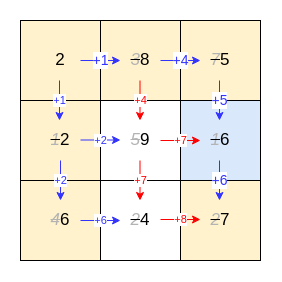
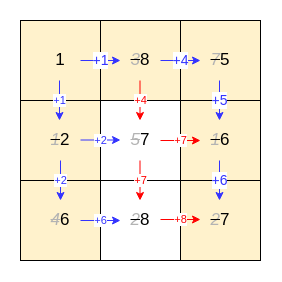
- <mxCell id="2" value="2" style="whiteSpace=wrap;html=1;aspect=fixed;fontSize=17;fillColor=#fff2cc;strokeColor=#000000;" vertex="1" parent="1"><mxGeometry x="20" y="20" width="80" height="80" as="geometry" /></mxCell>
+ <mxCell id="2" value="1" style="whiteSpace=wrap;html=1;aspect=fixed;fontSize=17;fillColor=#fff2cc;strokeColor=#000000;" vertex="1" parent="1"><mxGeometry x="20" y="20" width="80" height="80" as="geometry" /></mxCell>
- <mxCell id="6" value="&lt;font color=&quot;#b3b3b3&quot;&gt;&lt;i&gt;&lt;strike&gt;5&lt;/strike&gt;&lt;/i&gt;&lt;/font&gt;9" style="whiteSpace=wrap;html=1;aspect=fixed;fontSize=17;" vertex="1" parent="1"><mxGeometry x="100" y="100" width="80" height="80" as="geometry" /></mxCell>
+ <mxCell id="6" value="&lt;font color=&quot;#b3b3b3&quot;&gt;&lt;i&gt;&lt;strike&gt;5&lt;/strike&gt;&lt;/i&gt;&lt;/font&gt;7" style="whiteSpace=wrap;html=1;aspect=fixed;fontSize=17;" vertex="1" parent="1"><mxGeometry x="100" y="100" width="80" height="80" as="geometry" /></mxCell>
- <mxCell id="7" value="&lt;i&gt;&lt;strike&gt;&lt;font color=&quot;#b3b3b3&quot;&gt;1&lt;/font&gt;&lt;/strike&gt;&lt;/i&gt;6" style="whiteSpace=wrap;html=1;aspect=fixed;fontSize=17;fillColor=#dae8fc;strokeColor=#000000;" vertex="1" parent="1"><mxGeometry x="180" y="100" width="80" height="80" as="geometry" /></mxCell>
+ <mxCell id="7" value="&lt;i&gt;&lt;strike&gt;&lt;font color=&quot;#b3b3b3&quot;&gt;1&lt;/font&gt;&lt;/strike&gt;&lt;/i&gt;6" style="whiteSpace=wrap;html=1;aspect=fixed;fontSize=17;fillColor=#fff2cc;strokeColor=#000000;" vertex="1" parent="1"><mxGeometry x="180" y="100" width="80" height="80" as="geometry" /></mxCell>
- <mxCell id="9" value="&lt;i&gt;&lt;strike&gt;&lt;font color=&quot;#b3b3b3&quot;&gt;2&lt;/font&gt;&lt;/strike&gt;&lt;/i&gt;4" style="whiteSpace=wrap;html=1;aspect=fixed;fontSize=17;" vertex="1" parent="1"><mxGeometry x="100" y="180" width="80" height="80" as="geometry" /></mxCell>
+ <mxCell id="9" value="&lt;i&gt;&lt;strike&gt;&lt;font color=&quot;#b3b3b3&quot;&gt;2&lt;/font&gt;&lt;/strike&gt;&lt;/i&gt;8" style="whiteSpace=wrap;html=1;aspect=fixed;fontSize=17;" vertex="1" parent="1"><mxGeometry x="100" y="180" width="80" height="80" as="geometry" /></mxCell>
